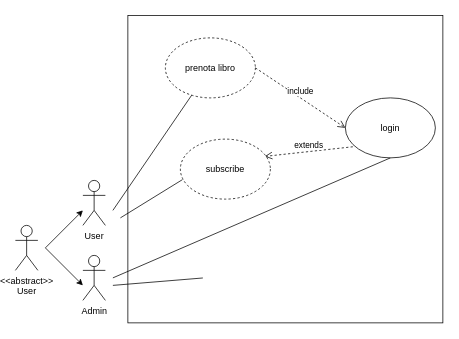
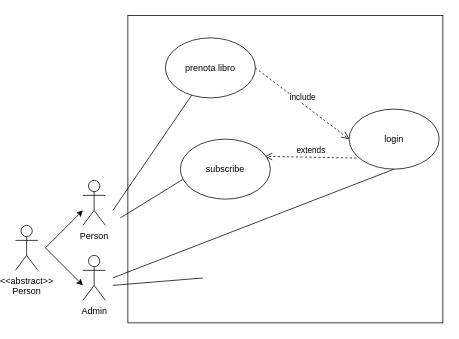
- <mxCell id="8" value="prenota libro" style="ellipse;whiteSpace=wrap;html=1;dashed=1;" vertex="1" parent="1"><mxGeometry x="220" y="50" width="120" height="80" as="geometry" /></mxCell>
+ <mxCell id="8" value="prenota libro" style="ellipse;whiteSpace=wrap;html=1;" vertex="1" parent="1"><mxGeometry x="220" y="50" width="120" height="80" as="geometry" /></mxCell>
- <mxCell id="11" value="login" style="ellipse;whiteSpace=wrap;html=1;" vertex="1" parent="1"><mxGeometry x="460" y="130" width="120" height="80" as="geometry" /></mxCell>
+ <mxCell id="11" value="login" style="ellipse;whiteSpace=wrap;html=1;" vertex="1" parent="1"><mxGeometry x="465" y="145" width="120" height="80" as="geometry" /></mxCell>
- <mxCell id="13" value="subscribe" style="ellipse;whiteSpace=wrap;html=1;dashed=1;" vertex="1" parent="1"><mxGeometry x="240" y="185" width="120" height="80" as="geometry" /></mxCell>
+ <mxCell id="13" value="subscribe" style="ellipse;whiteSpace=wrap;html=1;" vertex="1" parent="1"><mxGeometry x="240" y="185" width="120" height="80" as="geometry" /></mxCell>
- <mxCell id="6" value="User" style="shape=umlActor;verticalLabelPosition=bottom;verticalAlign=top;html=1;outlineConnect=0;" vertex="1" parent="1"><mxGeometry x="110" y="240" width="30" height="60" as="geometry" /></mxCell>
+ <mxCell id="6" value="Person" style="shape=umlActor;verticalLabelPosition=bottom;verticalAlign=top;html=1;outlineConnect=0;" vertex="1" parent="1"><mxGeometry x="110" y="240" width="30" height="60" as="geometry" /></mxCell>
- <mxCell id="2" value="&amp;lt;&amp;lt;abstract&amp;gt;&amp;gt;&lt;div&gt;User&lt;/div&gt;" style="shape=umlActor;verticalLabelPosition=bottom;verticalAlign=top;html=1;outlineConnect=0;" vertex="1" parent="1"><mxGeometry x="20" y="300" width="30" height="60" as="geometry" /></mxCell>
+ <mxCell id="2" value="&amp;lt;&amp;lt;abstract&amp;gt;&amp;gt;&lt;div&gt;Person&lt;/div&gt;" style="shape=umlActor;verticalLabelPosition=bottom;verticalAlign=top;html=1;outlineConnect=0;" vertex="1" parent="1"><mxGeometry x="20" y="300" width="30" height="60" as="geometry" /></mxCell>
